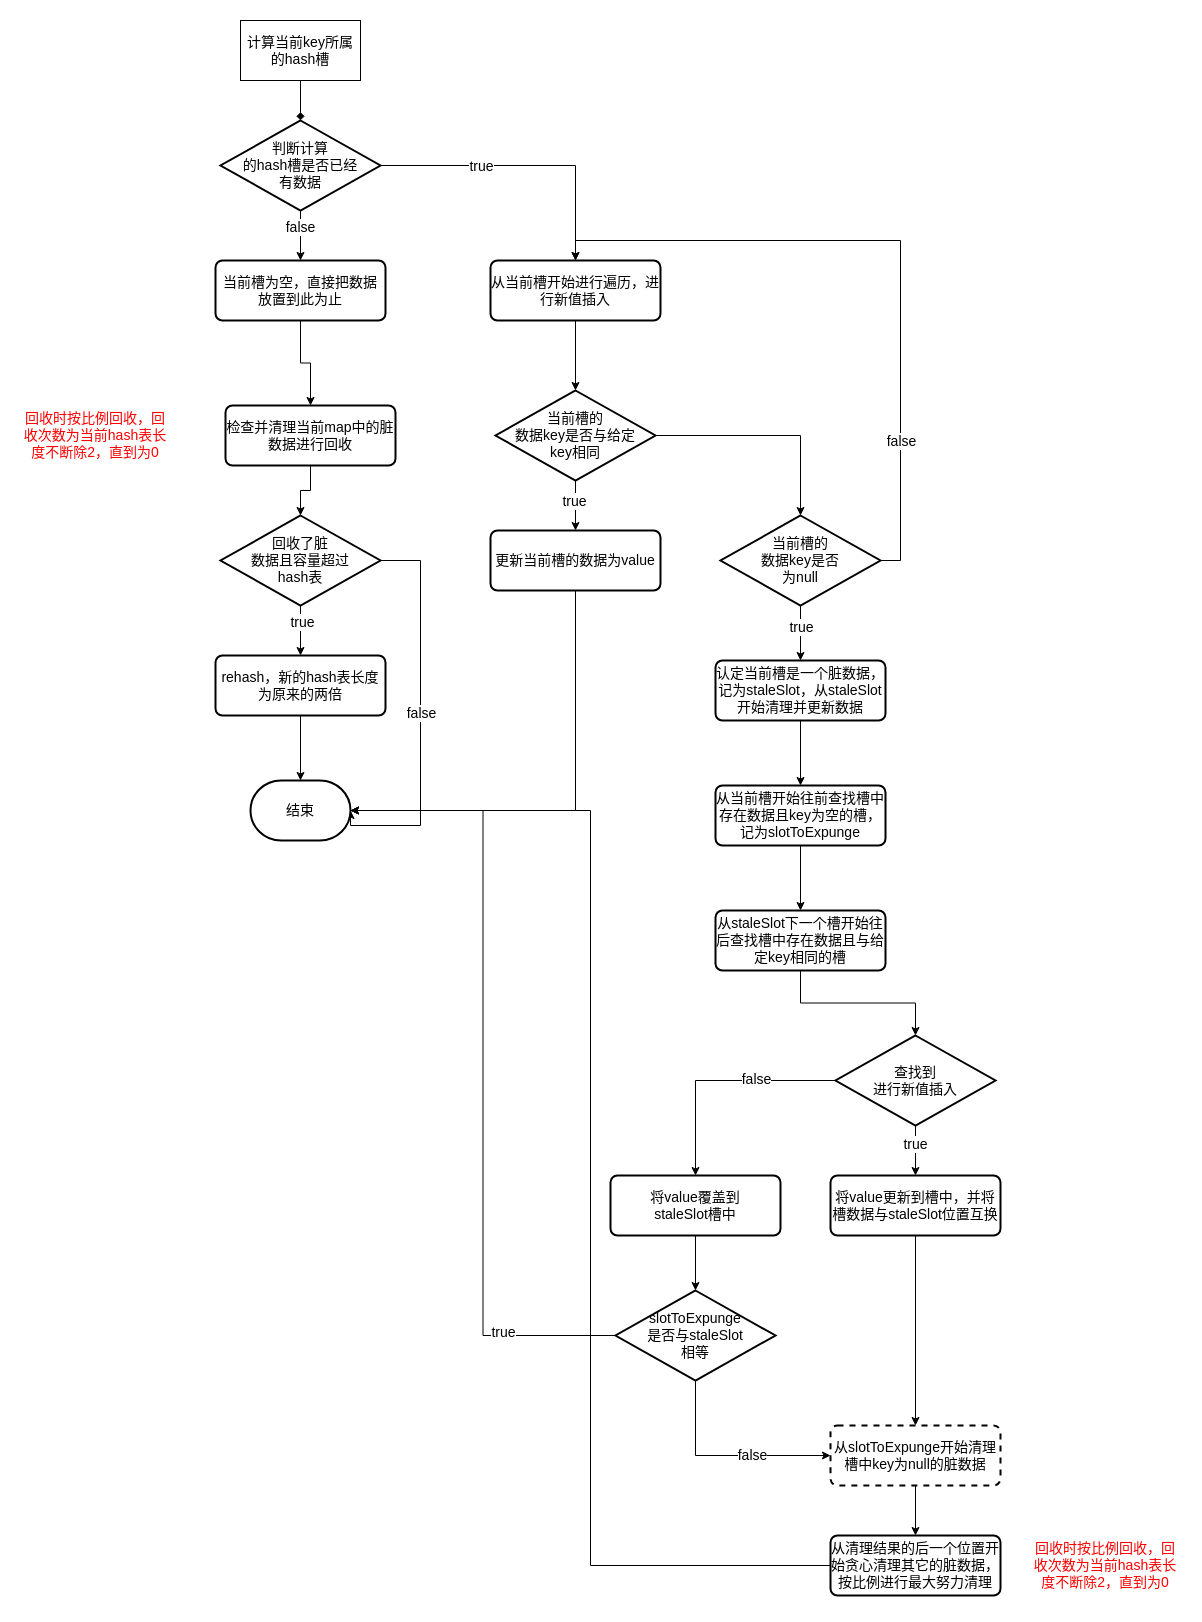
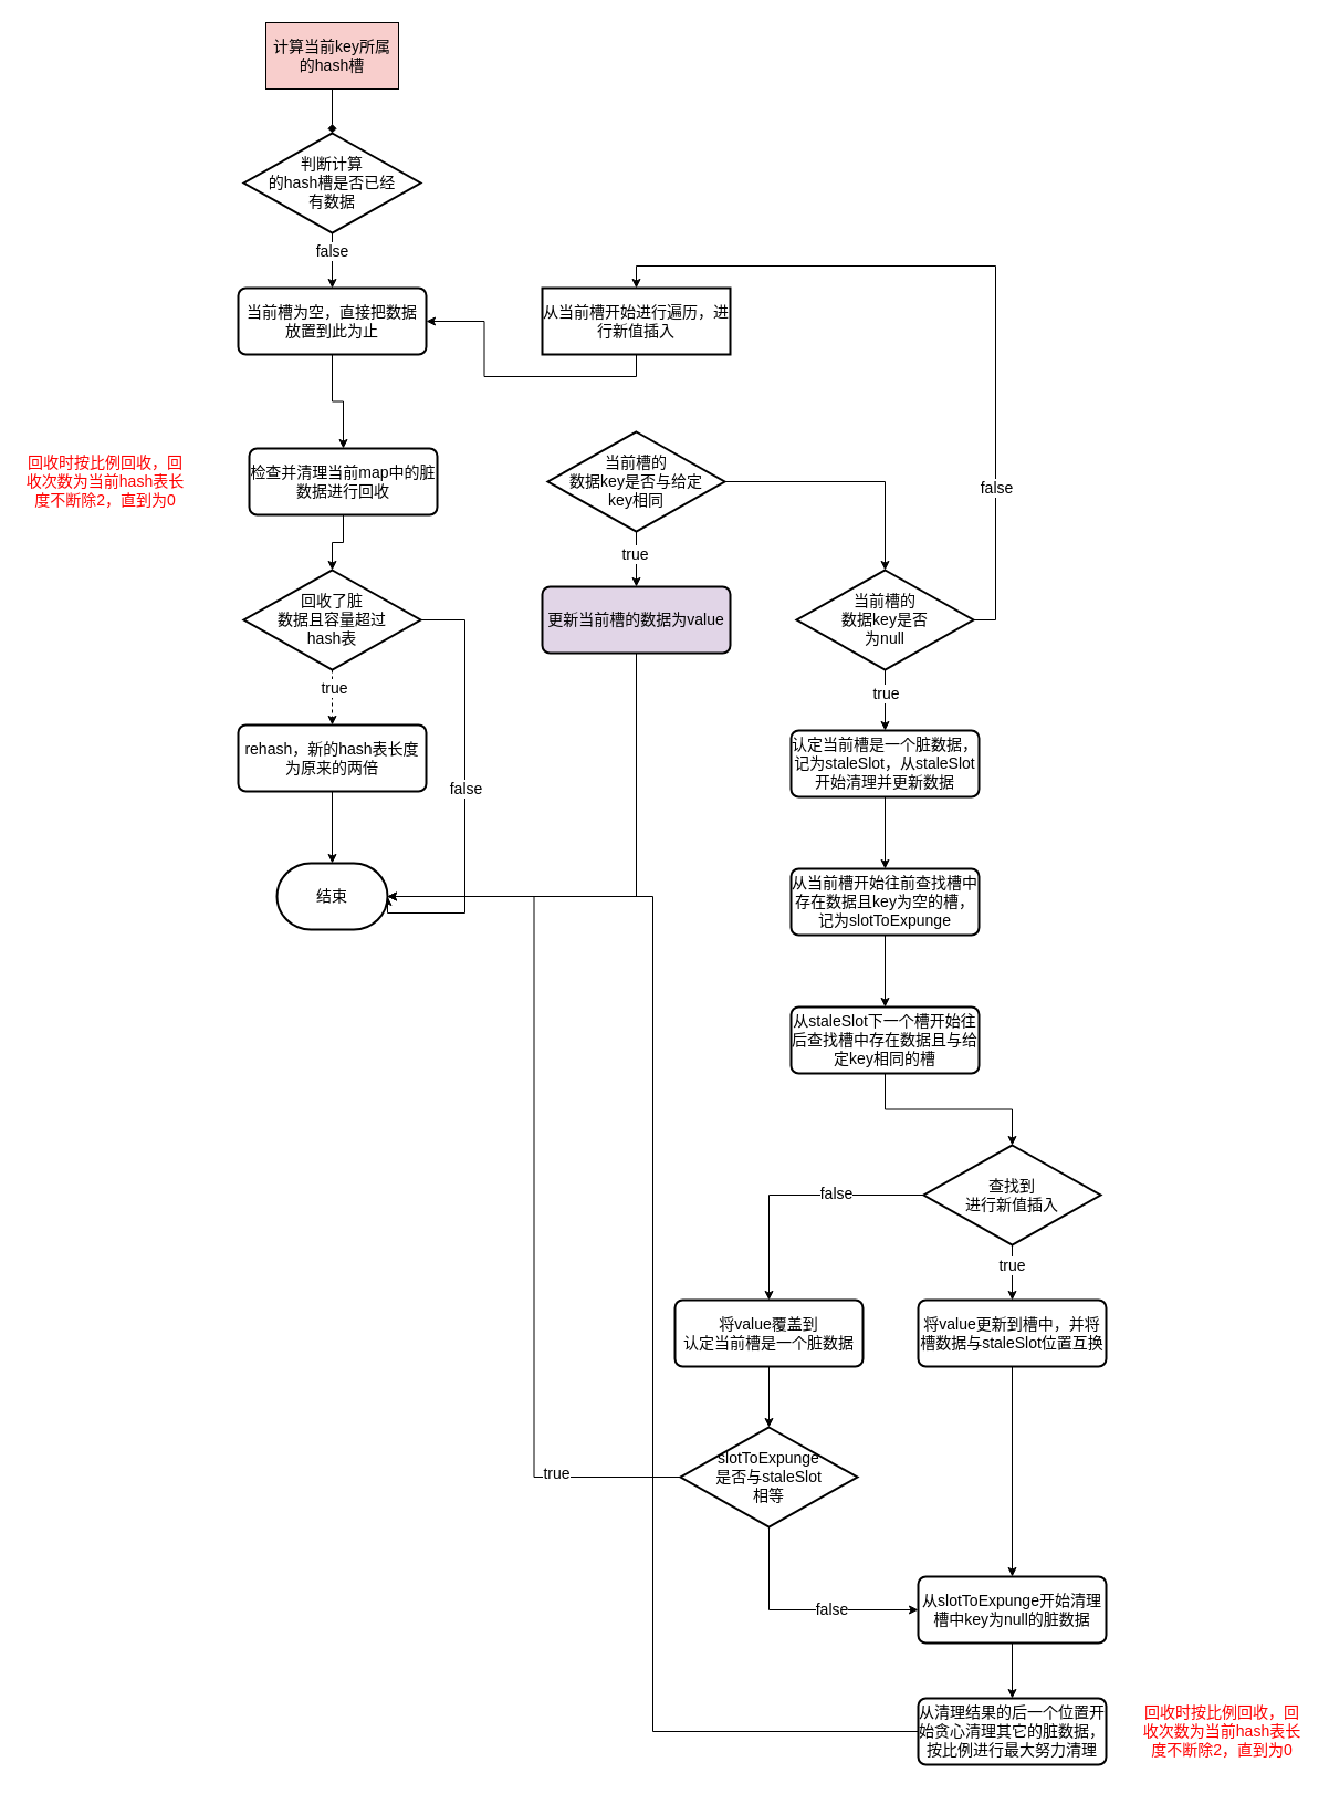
- <mxCell id="3" value="计算当前key所属的hash槽" style="rounded=0;whiteSpace=wrap;html=1;fontSize=14;" parent="1" vertex="1"><mxGeometry x="240" y="20" width="120" height="60" as="geometry" /></mxCell>
+ <mxCell id="3" value="计算当前key所属的hash槽" style="rounded=0;whiteSpace=wrap;html=1;fontSize=14;fillColor=#f8cecc;" parent="1" vertex="1"><mxGeometry x="240" y="20" width="120" height="60" as="geometry" /></mxCell>
- <mxCell id="6" style="edgeStyle=orthogonalEdgeStyle;rounded=0;orthogonalLoop=1;jettySize=auto;html=1;exitX=1;exitY=0.5;exitDx=0;exitDy=0;exitPerimeter=0;entryX=0.5;entryY=0;entryDx=0;entryDy=0;fontSize=14;" parent="1" source="8" target="23" edge="1"><mxGeometry relative="1" as="geometry" /></mxCell>
- <mxCell id="7" value="true" style="edgeLabel;html=1;align=center;verticalAlign=middle;resizable=0;points=[];fontSize=14;" parent="6" vertex="1" connectable="0"><mxGeometry x="-0.308" relative="1" as="geometry"><mxPoint as="offset" /></mxGeometry></mxCell>
- <mxCell id="23" value="从当前槽开始进行遍历，进行新值插入" style="rounded=1;whiteSpace=wrap;html=1;absoluteArcSize=1;arcSize=14;strokeWidth=2;fontSize=14;" parent="1" vertex="1"><mxGeometry x="490" y="260" width="170" height="60" as="geometry" /></mxCell>
+ <mxCell id="23" value="从当前槽开始进行遍历，进行新值插入" style="whiteSpace=wrap;html=1;absoluteArcSize=1;arcSize=14;strokeWidth=2;fontSize=14;rounded=0;" parent="1" vertex="1"><mxGeometry x="490" y="260" width="170" height="60" as="geometry" /></mxCell>
- <mxCell id="21" style="edgeStyle=orthogonalEdgeStyle;rounded=0;orthogonalLoop=1;jettySize=auto;html=1;exitX=0.5;exitY=1;exitDx=0;exitDy=0;fontSize=14;" parent="1" source="23" target="26" edge="1"><mxGeometry relative="1" as="geometry" /></mxCell>
+ <mxCell id="21" style="edgeStyle=orthogonalEdgeStyle;rounded=0;orthogonalLoop=1;jettySize=auto;html=1;exitX=0.5;exitY=1;exitDx=0;exitDy=0;fontSize=14;" parent="1" source="23" target="10" edge="1"><mxGeometry relative="1" as="geometry" /></mxCell>
- <mxCell id="28" value="更新当前槽的数据为value" style="rounded=1;whiteSpace=wrap;html=1;absoluteArcSize=1;arcSize=14;strokeWidth=2;fontSize=14;" parent="1" vertex="1"><mxGeometry x="490" y="530" width="170" height="60" as="geometry" /></mxCell>
+ <mxCell id="28" value="更新当前槽的数据为value" style="rounded=1;whiteSpace=wrap;html=1;absoluteArcSize=1;arcSize=14;strokeWidth=2;fontSize=14;fillColor=#e1d5e7;" parent="1" vertex="1"><mxGeometry x="490" y="530" width="170" height="60" as="geometry" /></mxCell>
- <mxCell id="27" style="edgeStyle=orthogonalEdgeStyle;rounded=0;orthogonalLoop=1;jettySize=auto;html=1;exitX=0.5;exitY=1;exitDx=0;exitDy=0;entryX=1;entryY=0.5;entryDx=0;entryDy=0;entryPerimeter=0;fontSize=14;" parent="1" source="28" target="20" edge="1"><mxGeometry relative="1" as="geometry" /></mxCell>
+ <mxCell id="27" style="edgeStyle=orthogonalEdgeStyle;rounded=0;orthogonalLoop=1;jettySize=auto;html=1;exitX=0.5;exitY=1;exitDx=0;exitDy=0;entryX=1;entryY=0.5;entryDx=0;entryDy=0;entryPerimeter=0;fontSize=14;endArrow=open;" parent="1" source="28" target="20" edge="1"><mxGeometry relative="1" as="geometry" /></mxCell>
- <mxCell id="13" style="edgeStyle=orthogonalEdgeStyle;rounded=0;orthogonalLoop=1;jettySize=auto;html=1;exitX=0.5;exitY=1;exitDx=0;exitDy=0;exitPerimeter=0;entryX=0.5;entryY=0;entryDx=0;entryDy=0;fontSize=14;" parent="1" source="17" target="19" edge="1"><mxGeometry relative="1" as="geometry" /></mxCell>
+ <mxCell id="13" style="edgeStyle=orthogonalEdgeStyle;rounded=0;orthogonalLoop=1;jettySize=auto;html=1;exitX=0.5;exitY=1;exitDx=0;exitDy=0;exitPerimeter=0;entryX=0.5;entryY=0;entryDx=0;entryDy=0;fontSize=14;dashed=1;" parent="1" source="17" target="19" edge="1"><mxGeometry relative="1" as="geometry" /></mxCell>
- <mxCell id="52" value="将value覆盖到&lt;br&gt;staleSlot槽中" style="rounded=1;whiteSpace=wrap;html=1;absoluteArcSize=1;arcSize=14;strokeWidth=2;fontSize=14;" parent="1" vertex="1"><mxGeometry x="610" y="1175" width="170" height="60" as="geometry" /></mxCell>
+ <mxCell id="52" value="将value覆盖到&lt;br&gt;认定当前槽是一个脏数据" style="rounded=1;whiteSpace=wrap;html=1;absoluteArcSize=1;arcSize=14;strokeWidth=2;fontSize=14;" parent="1" vertex="1"><mxGeometry x="610" y="1175" width="170" height="60" as="geometry" /></mxCell>
- <mxCell id="48" value="从slotToExpunge开始清理槽中key为null的脏数据" style="rounded=1;whiteSpace=wrap;html=1;absoluteArcSize=1;arcSize=14;strokeWidth=2;fontSize=14;dashed=1;" parent="1" vertex="1"><mxGeometry x="830" y="1425" width="170" height="60" as="geometry" /></mxCell>
+ <mxCell id="48" value="从slotToExpunge开始清理槽中key为null的脏数据" style="rounded=1;whiteSpace=wrap;html=1;absoluteArcSize=1;arcSize=14;strokeWidth=2;fontSize=14;" parent="1" vertex="1"><mxGeometry x="830" y="1425" width="170" height="60" as="geometry" /></mxCell>
